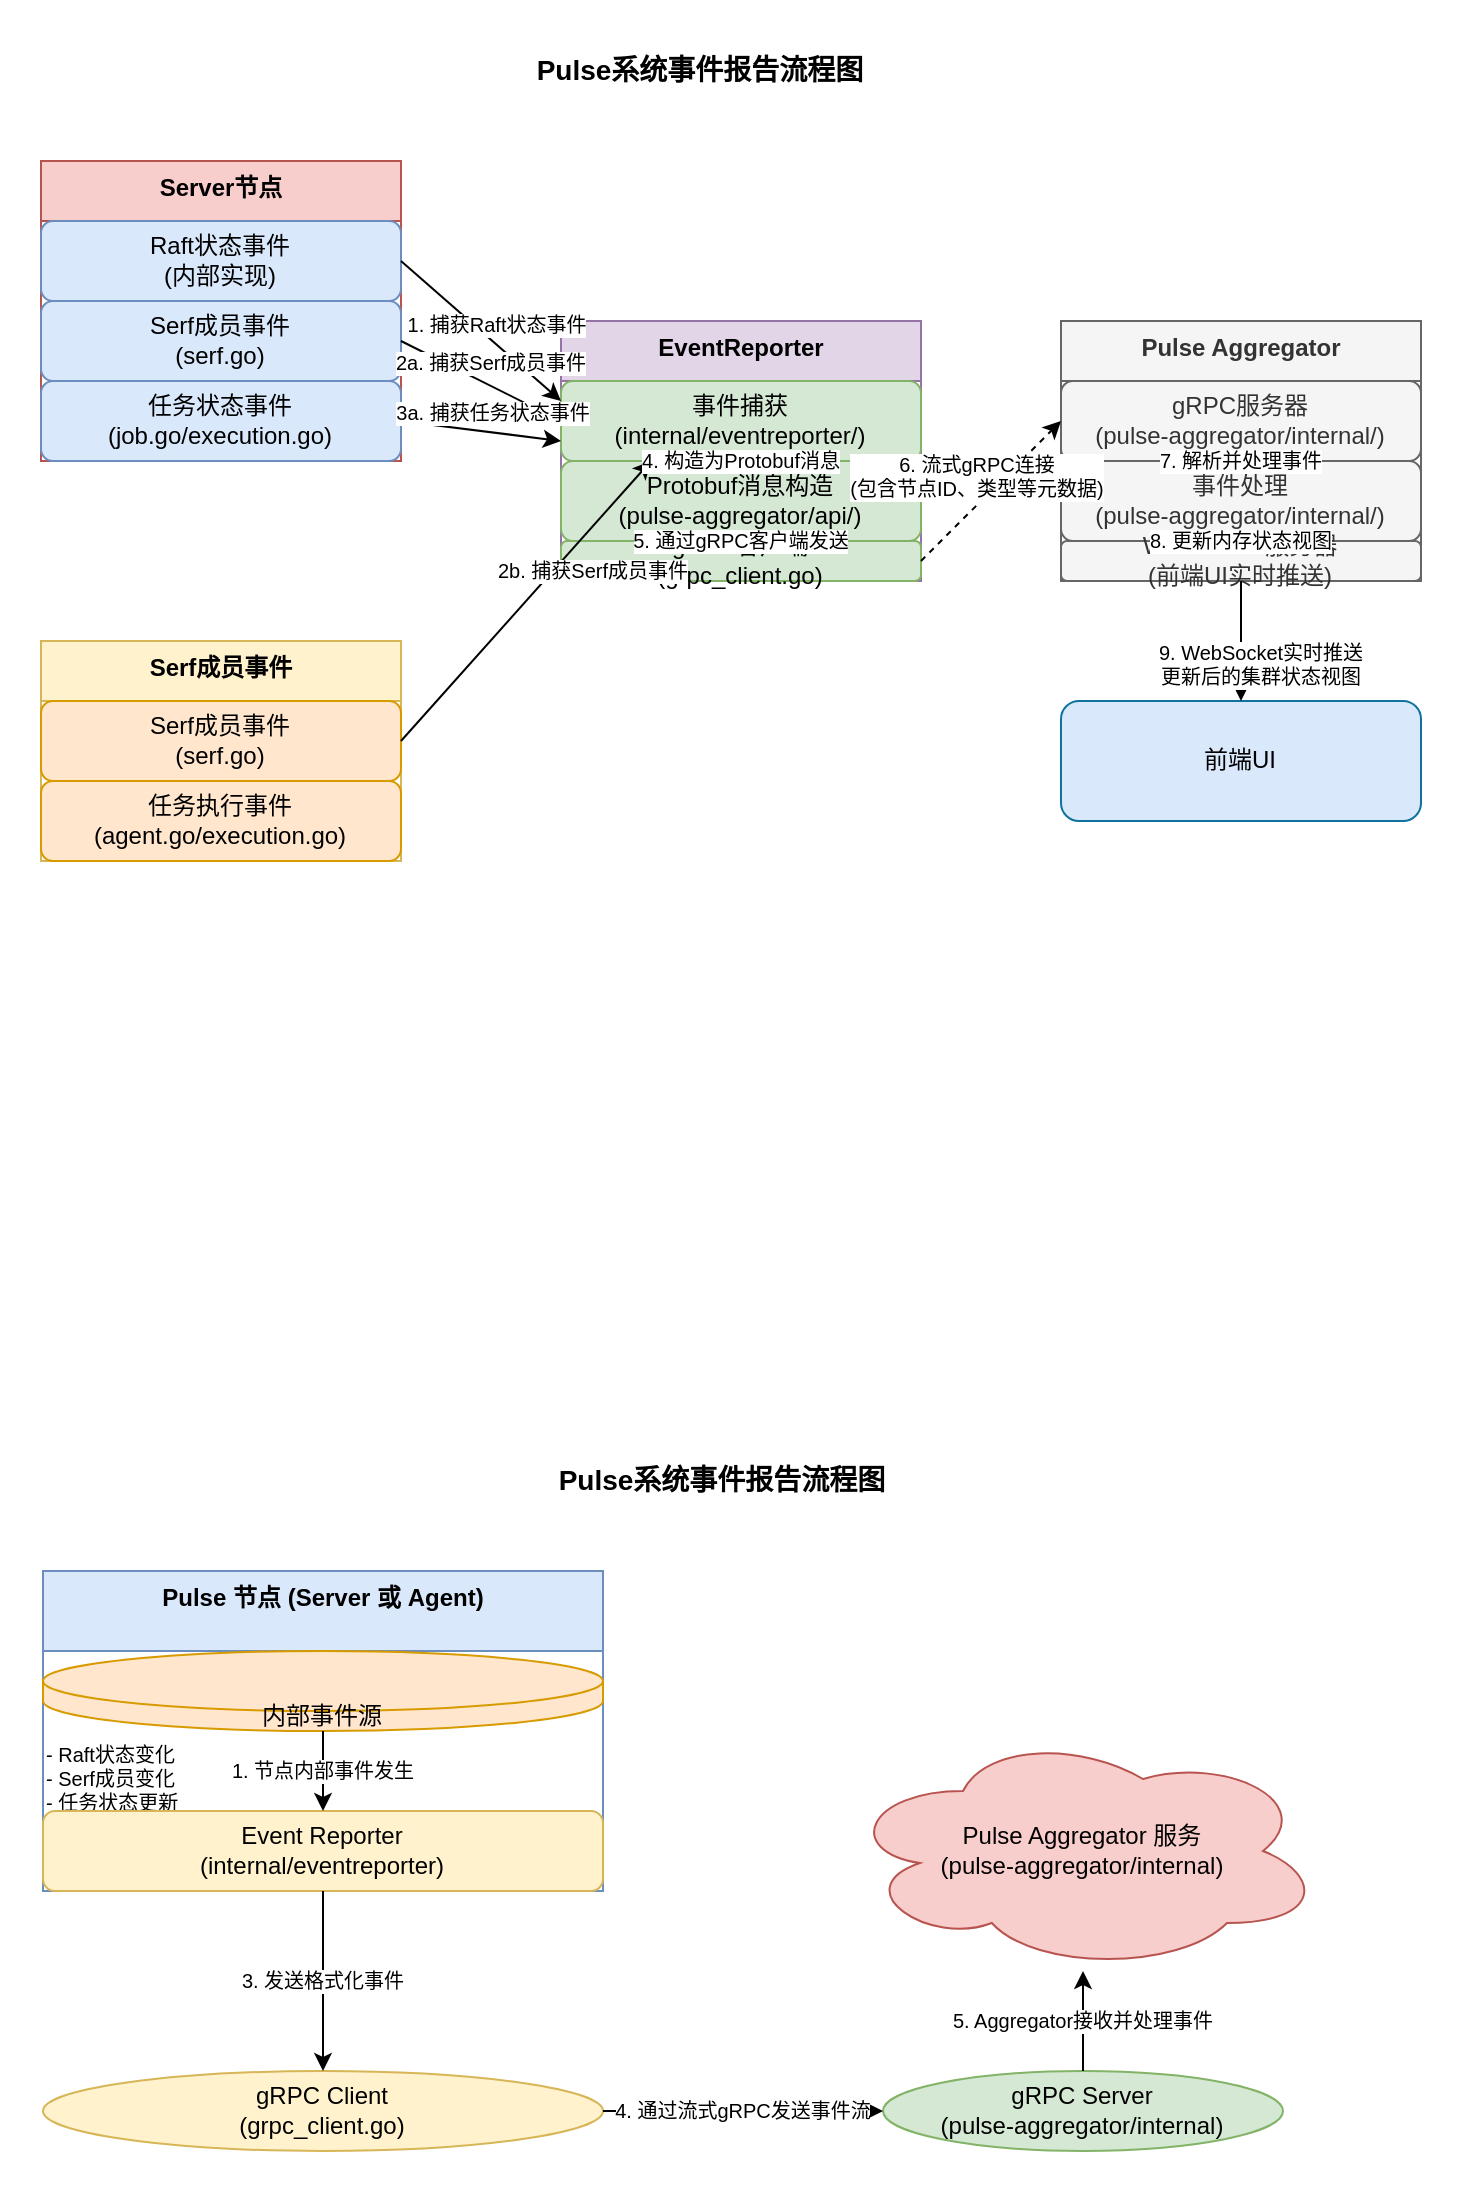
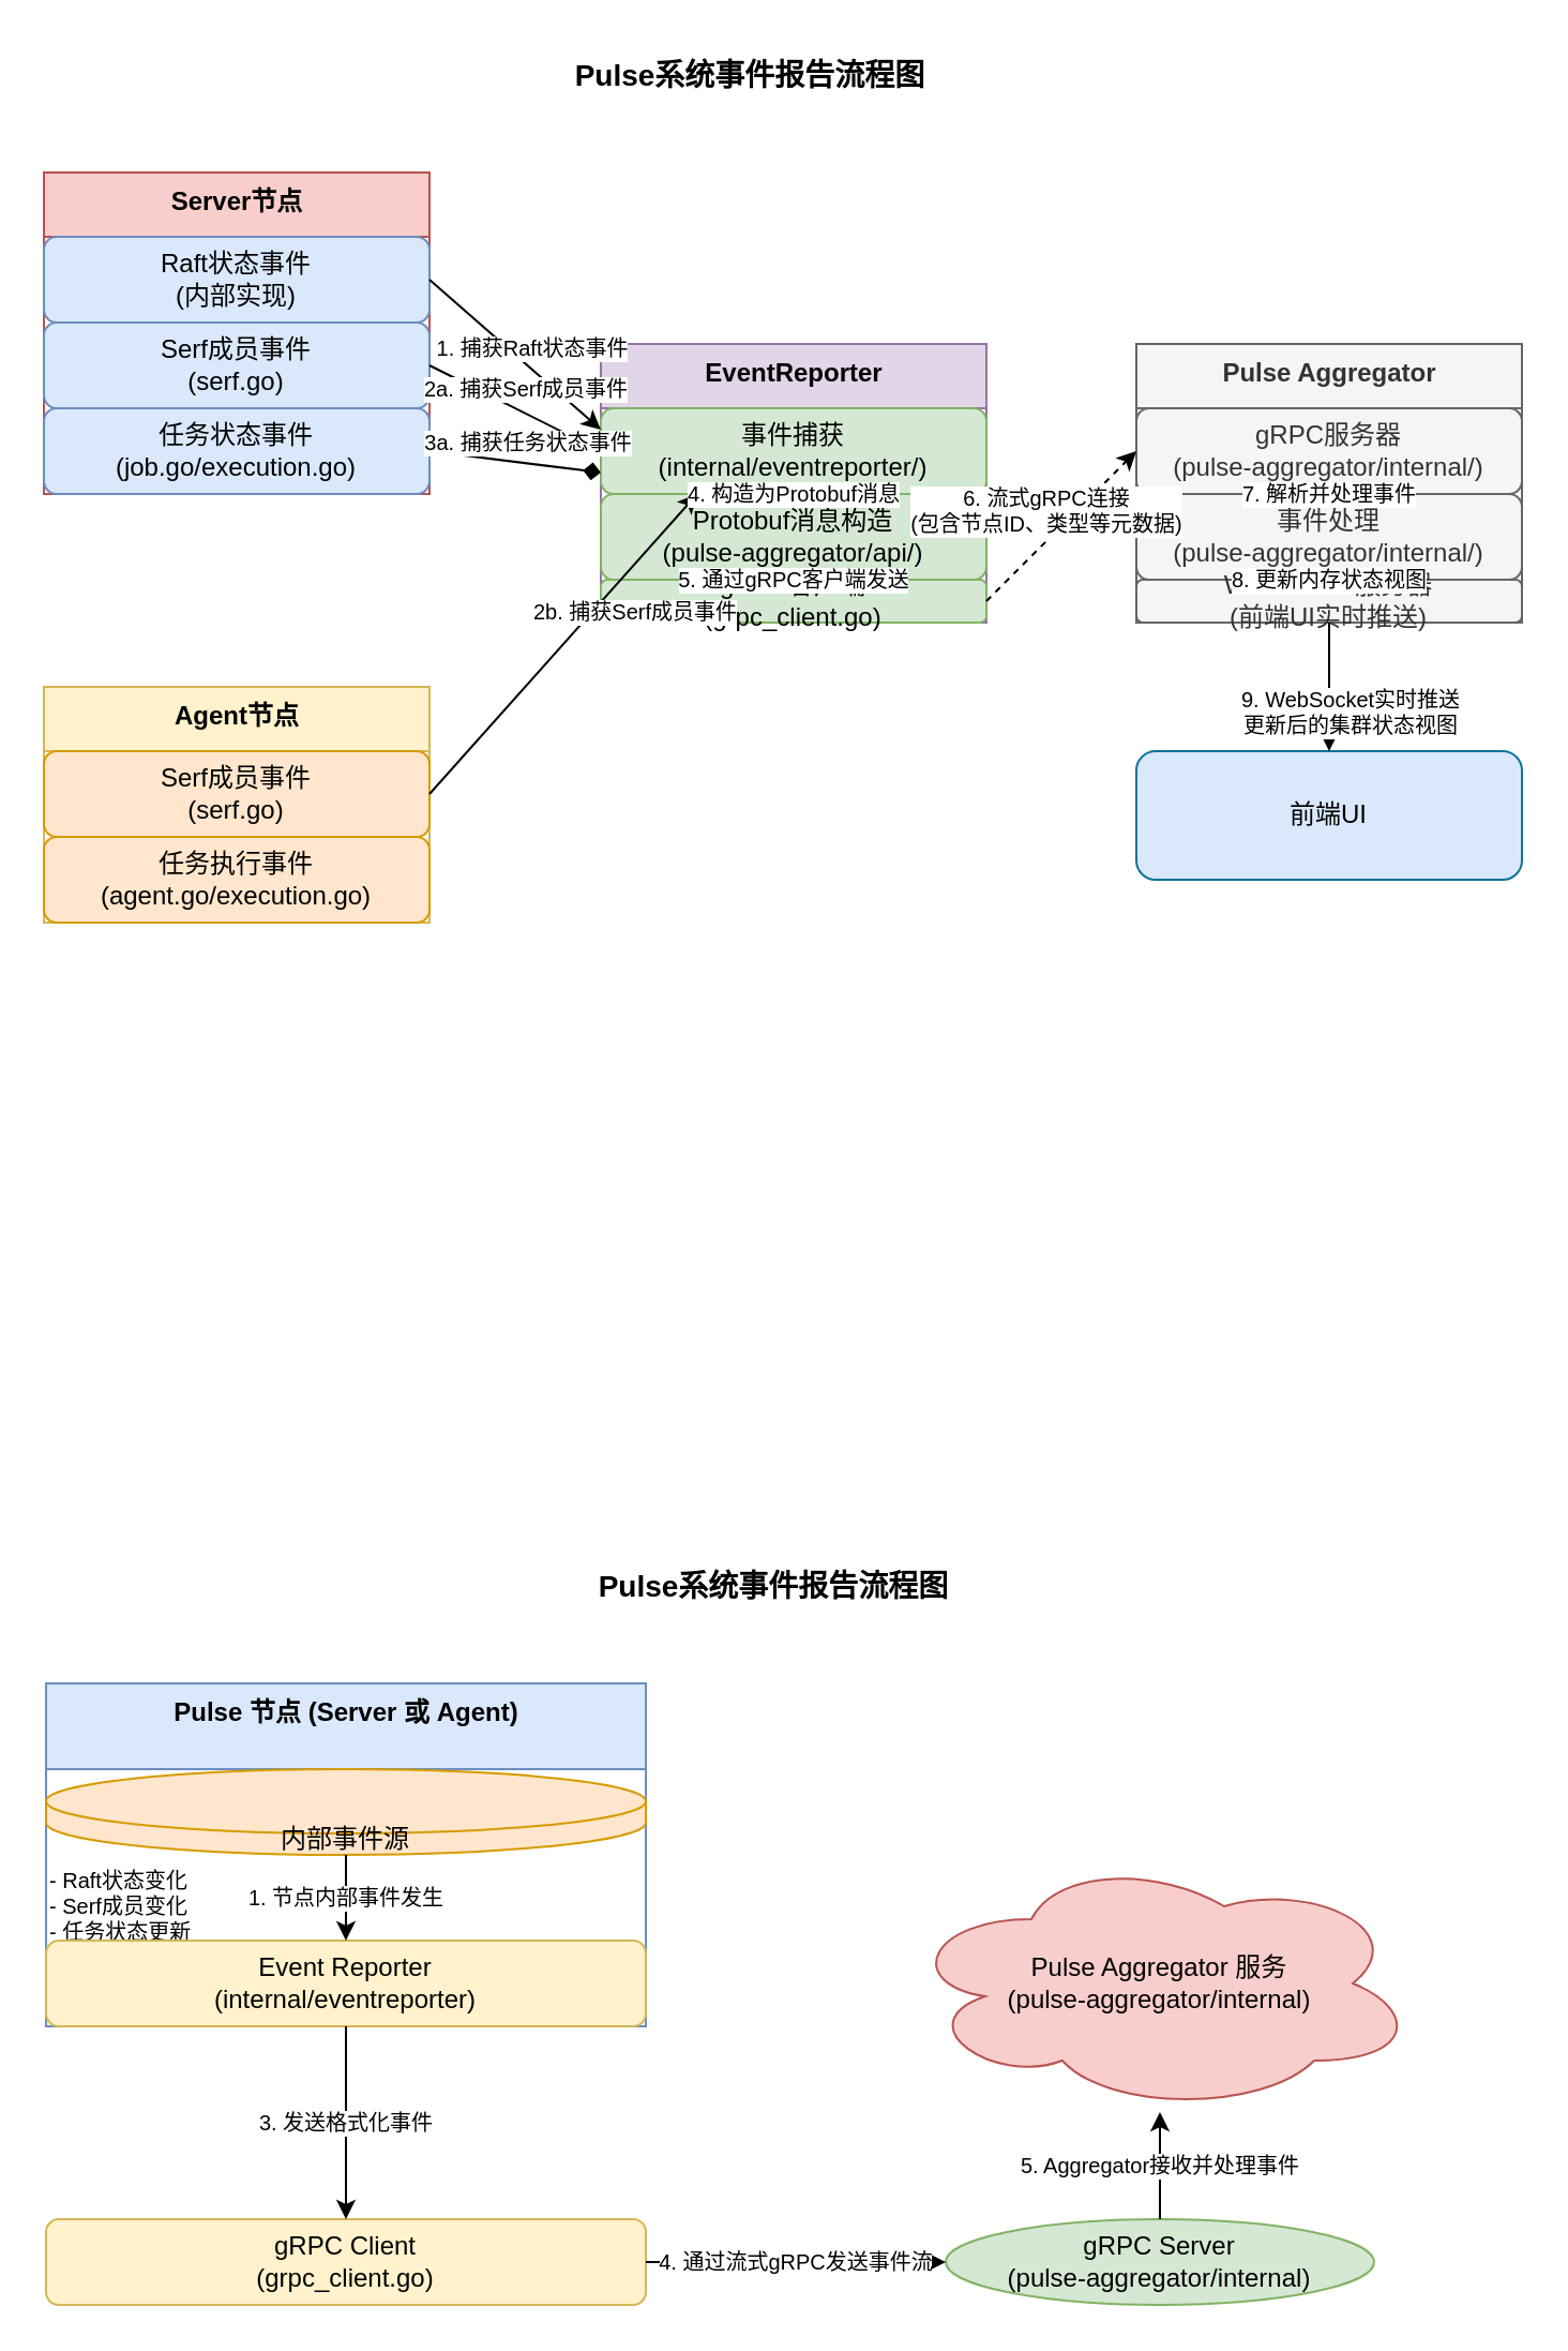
- <mxCell id="21" value="3a. 捕获任务状态事件" style="endArrow=classic;html=1;rounded=0;exitX=1;exitY=0.5;exitDx=0;exitDy=0;entryX=0;entryY=0.75;entryDx=0;entryDy=0;fontSize=10;" edge="1" parent="1" source="6" target="11"><mxGeometry x="0.117" y="10" width="50" height="50" relative="1" as="geometry"><mxPoint as="offset" /></mxGeometry></mxCell>
+ <mxCell id="21" value="3a. 捕获任务状态事件" style="endArrow=diamond;html=1;rounded=0;exitX=1;exitY=0.5;exitDx=0;exitDy=0;entryX=0;entryY=0.75;entryDx=0;entryDy=0;fontSize=10;" edge="1" parent="1" source="6" target="11"><mxGeometry x="0.117" y="10" width="50" height="50" relative="1" as="geometry"><mxPoint as="offset" /></mxGeometry></mxCell>
- <mxCell id="7" value="Serf成员事件" style="swimlane;fontStyle=1;align=center;verticalAlign=top;childLayout=stackLayout;horizontal=1;startSize=30;horizontalStack=0;resizeParent=1;resizeParentMax=0;resizeLast=0;collapsible=0;marginBottom=0;html=1;fillColor=#fff2cc;strokeColor=#d6b656;" vertex="1" parent="1"><mxGeometry x="20" y="320" width="180" height="110" as="geometry" /></mxCell>
+ <mxCell id="7" value="Agent节点" style="swimlane;fontStyle=1;align=center;verticalAlign=top;childLayout=stackLayout;horizontal=1;startSize=30;horizontalStack=0;resizeParent=1;resizeParentMax=0;resizeLast=0;collapsible=0;marginBottom=0;html=1;fillColor=#fff2cc;strokeColor=#d6b656;" vertex="1" parent="1"><mxGeometry x="20" y="320" width="180" height="110" as="geometry" /></mxCell>
- <mxCell id="33" value="gRPC Client&#10;(grpc_client.go)" style="ellipse;whiteSpace=wrap;html=1;fontSize=12;glass=0;strokeWidth=1;shadow=0;fillColor=#fff2cc;strokeColor=#d6b656;" vertex="1" parent="1"><mxGeometry x="21" y="1035" width="280" height="40" as="geometry" /></mxCell>
+ <mxCell id="33" value="gRPC Client&#10;(grpc_client.go)" style="rounded=1;whiteSpace=wrap;html=1;fontSize=12;glass=0;strokeWidth=1;shadow=0;fillColor=#fff2cc;strokeColor=#d6b656;" vertex="1" parent="1"><mxGeometry x="21" y="1035" width="280" height="40" as="geometry" /></mxCell>
